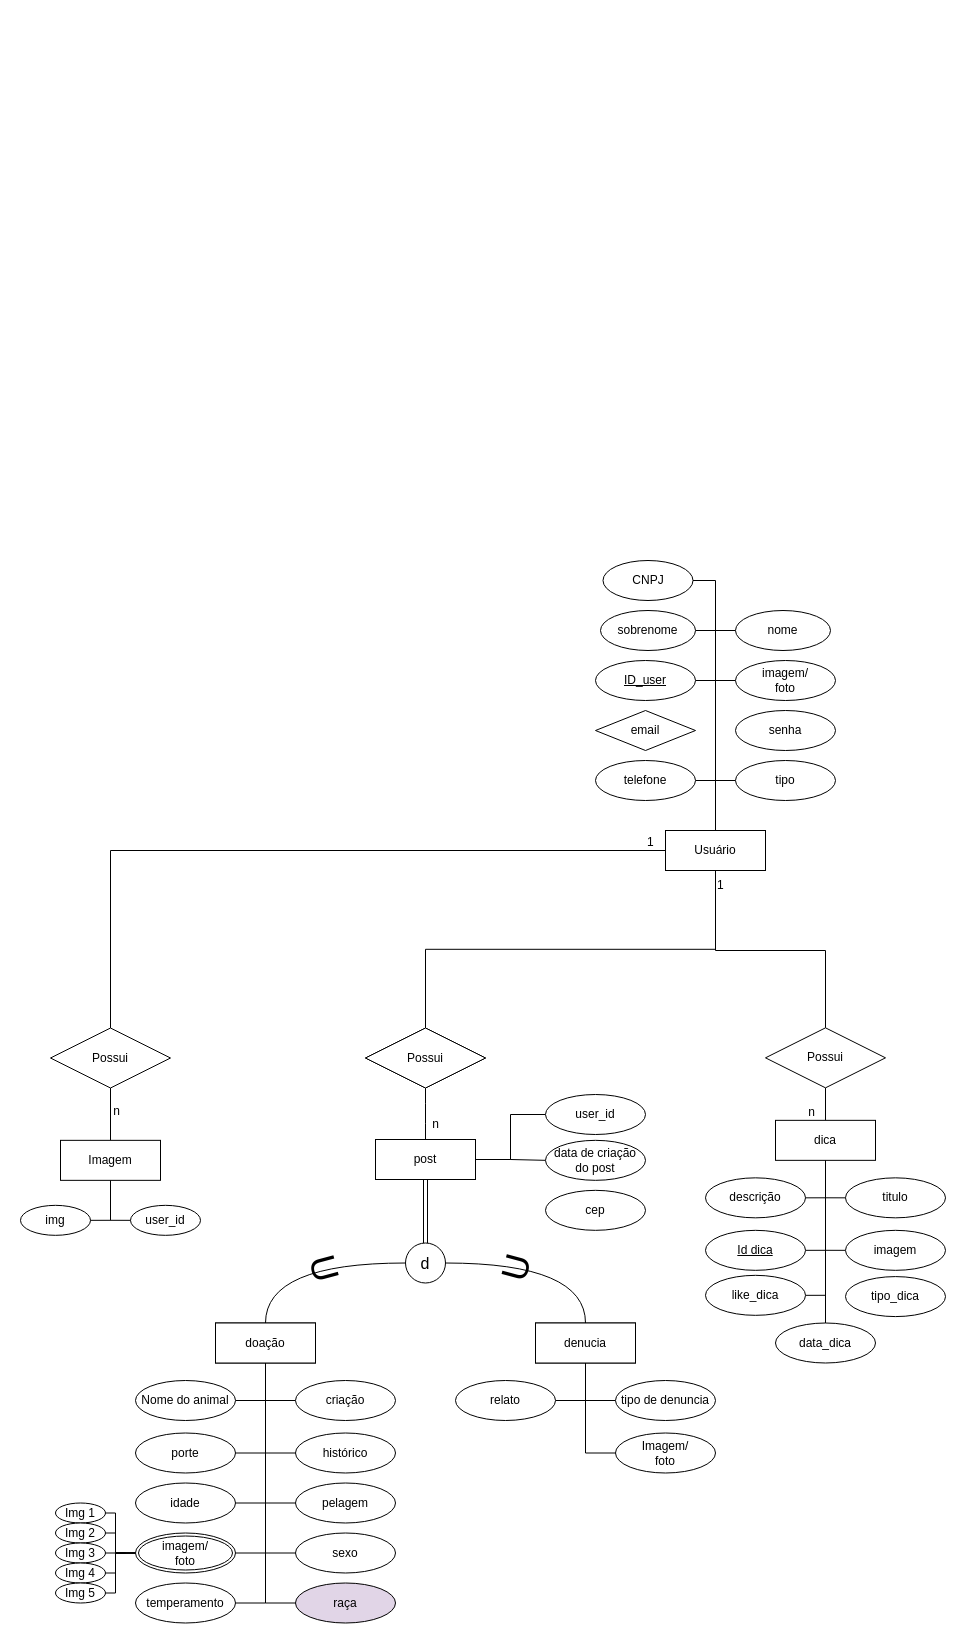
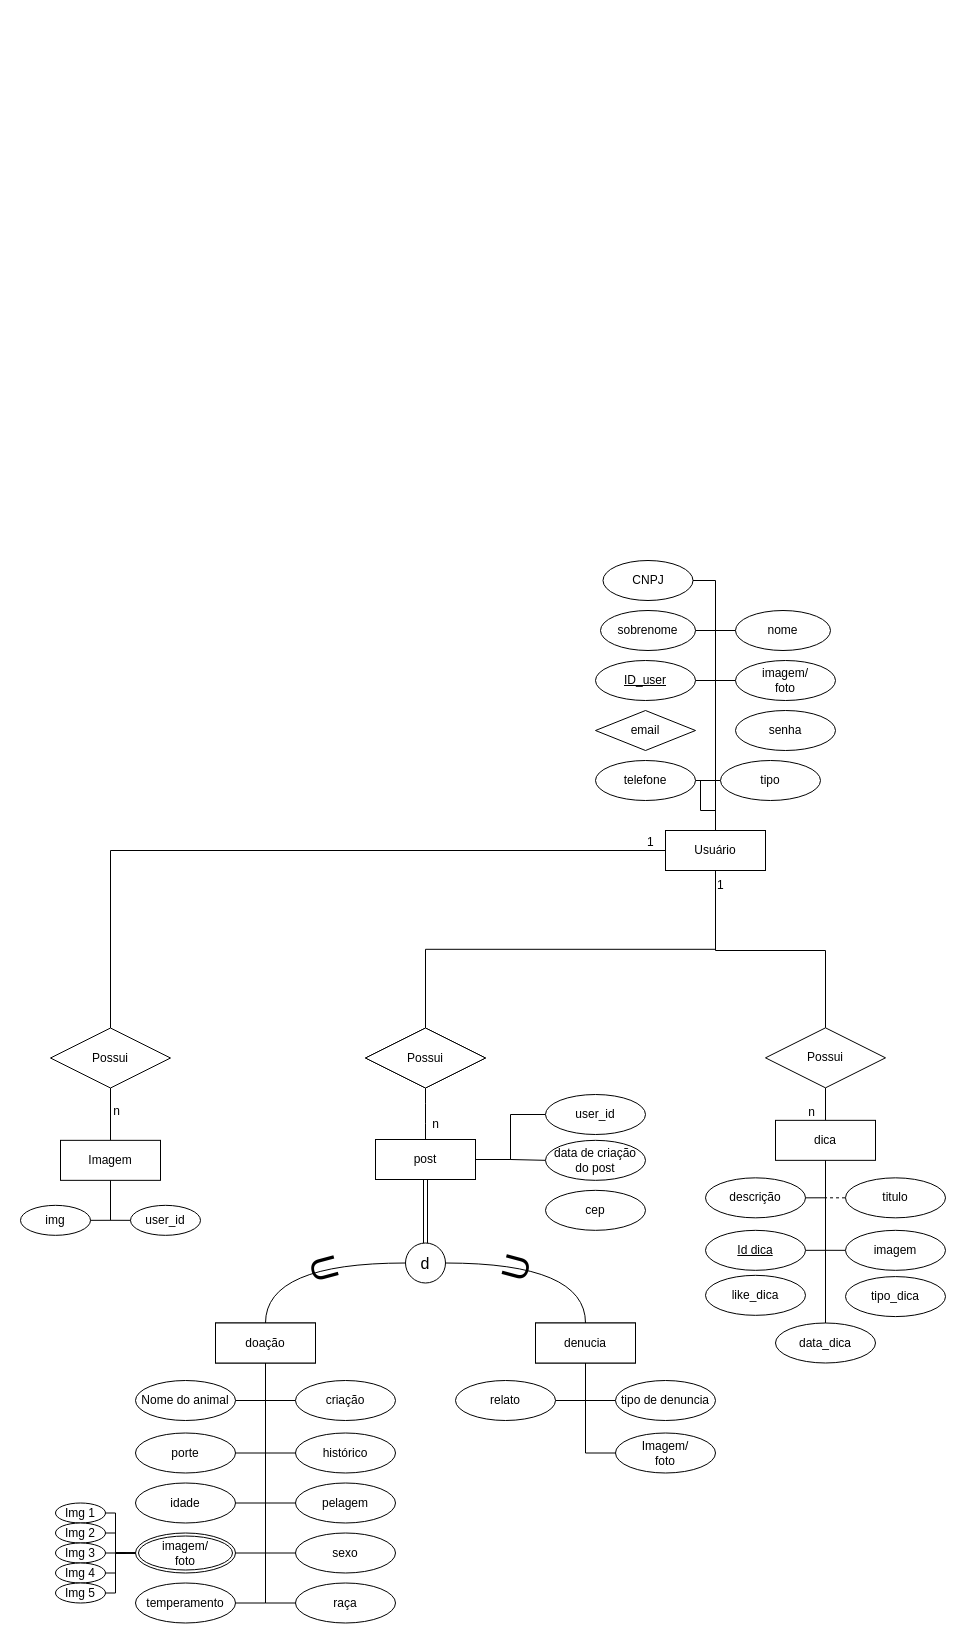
- <mxCell id="102" value="tipo" style="ellipse;whiteSpace=wrap;html=1;align=center;" parent="1" vertex="1"><mxGeometry x="735" y="760" width="100" height="40" as="geometry" /></mxCell>
+ <mxCell id="102" value="tipo" style="ellipse;whiteSpace=wrap;html=1;align=center;" parent="1" vertex="1"><mxGeometry x="720" y="760" width="100" height="40" as="geometry" /></mxCell>
- <mxCell id="57" style="edgeStyle=orthogonalEdgeStyle;rounded=0;orthogonalLoop=1;jettySize=auto;html=1;exitX=0.5;exitY=1;exitDx=0;exitDy=0;entryX=0;entryY=0.5;entryDx=0;entryDy=0;startArrow=none;startFill=0;endArrow=none;endFill=0;strokeColor=#000000;" parent="1" source="89" target="59" edge="1"><mxGeometry relative="1" as="geometry"><mxPoint x="785" y="799.84" as="sourcePoint" /></mxGeometry></mxCell>
+ <mxCell id="57" style="edgeStyle=orthogonalEdgeStyle;rounded=0;orthogonalLoop=1;jettySize=auto;html=1;exitX=0.5;exitY=1;exitDx=0;exitDy=0;entryX=0;entryY=0.5;entryDx=0;entryDy=0;startArrow=none;startFill=0;endArrow=none;endFill=0;strokeColor=#000000;dashed=1;" parent="1" source="89" target="59" edge="1"><mxGeometry relative="1" as="geometry"><mxPoint x="785" y="799.84" as="sourcePoint" /></mxGeometry></mxCell>
- <mxCell id="87" style="edgeStyle=orthogonalEdgeStyle;rounded=0;orthogonalLoop=1;jettySize=auto;html=1;exitX=0.5;exitY=1;exitDx=0;exitDy=0;entryX=1;entryY=0.5;entryDx=0;entryDy=0;endArrow=none;endFill=0;" edge="1" parent="1" source="89" target="109"><mxGeometry relative="1" as="geometry" /></mxCell>
- <mxCell id="113" value="raça" style="ellipse;whiteSpace=wrap;html=1;align=center;fillColor=#e1d5e7;" vertex="1" parent="1"><mxGeometry x="295" y="1582.5" width="100" height="40" as="geometry" /></mxCell>
+ <mxCell id="113" value="raça" style="ellipse;whiteSpace=wrap;html=1;align=center;" vertex="1" parent="1"><mxGeometry x="295" y="1582.5" width="100" height="40" as="geometry" /></mxCell>
